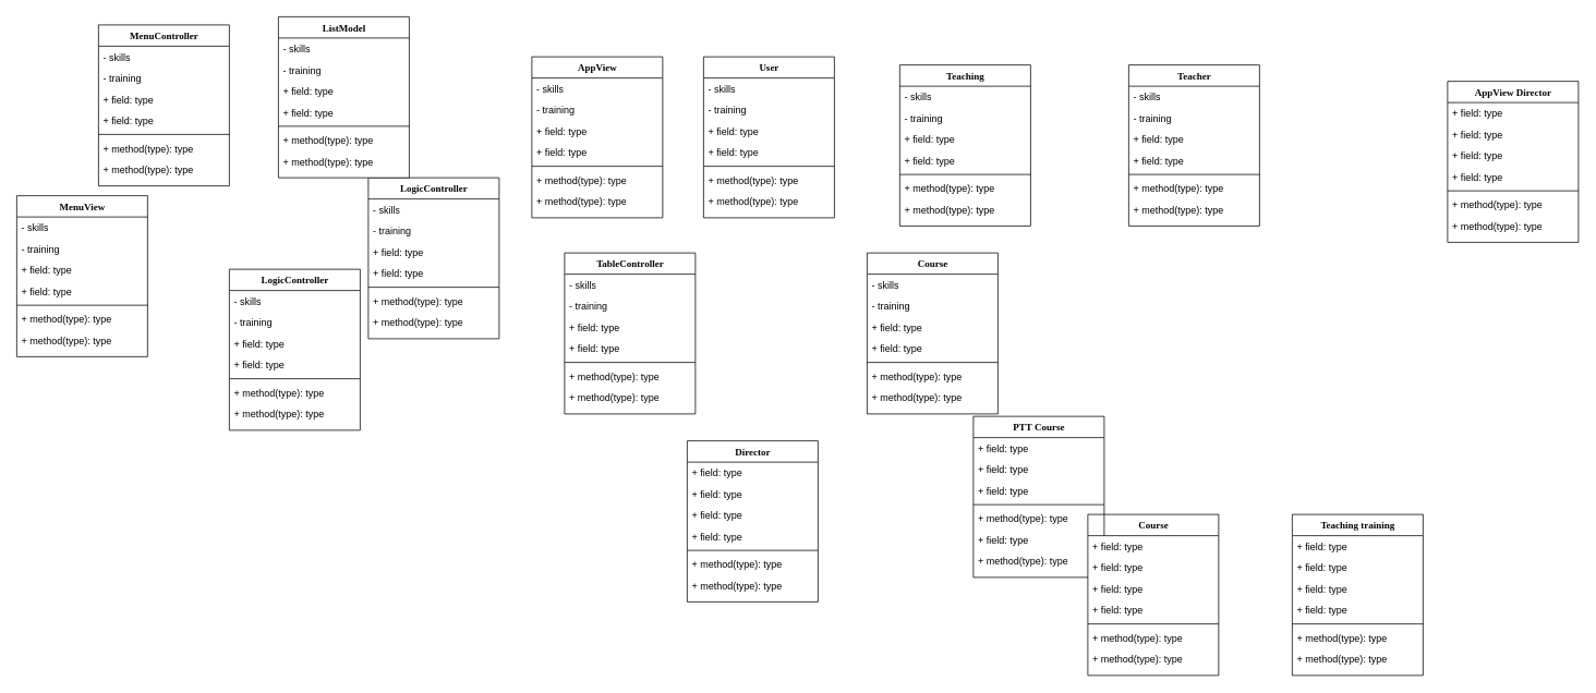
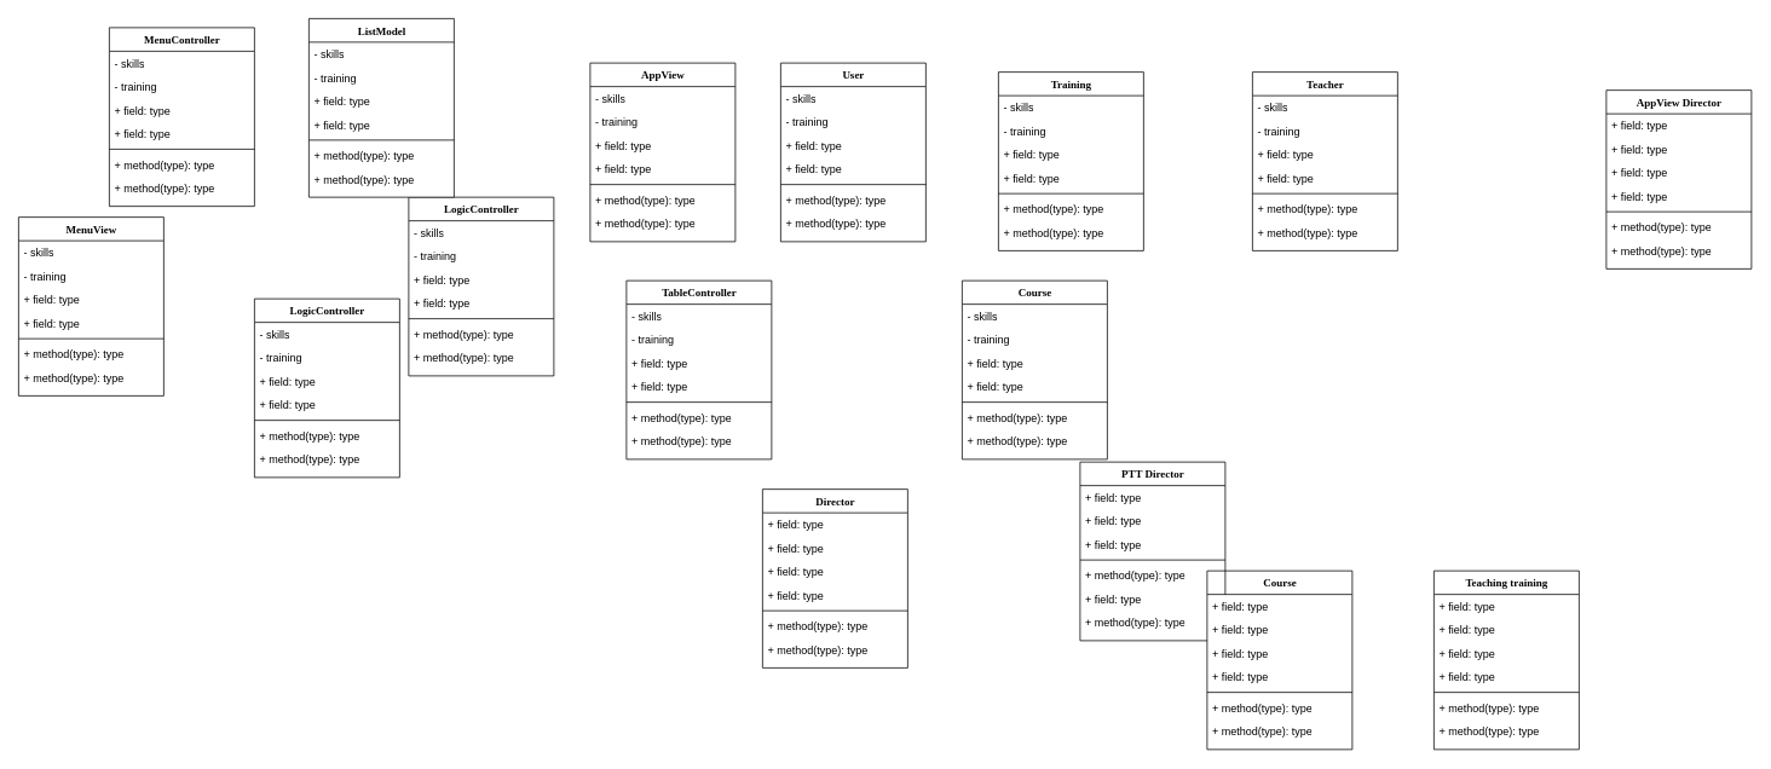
- <mxCell id="50" value="Teaching" style="swimlane;html=1;fontStyle=1;align=center;verticalAlign=top;childLayout=stackLayout;horizontal=1;startSize=26;horizontalStack=0;resizeParent=1;resizeLast=0;collapsible=1;marginBottom=0;swimlaneFillColor=#ffffff;rounded=0;shadow=0;comic=0;labelBackgroundColor=none;strokeWidth=1;fillColor=none;fontFamily=Verdana;fontSize=12" vertex="1" parent="1"><mxGeometry x="1100" y="79" width="160" height="197" as="geometry" /></mxCell>
+ <mxCell id="50" value="Training" style="swimlane;html=1;fontStyle=1;align=center;verticalAlign=top;childLayout=stackLayout;horizontal=1;startSize=26;horizontalStack=0;resizeParent=1;resizeLast=0;collapsible=1;marginBottom=0;swimlaneFillColor=#ffffff;rounded=0;shadow=0;comic=0;labelBackgroundColor=none;strokeWidth=1;fillColor=none;fontFamily=Verdana;fontSize=12" vertex="1" parent="1"><mxGeometry x="1100" y="79" width="160" height="197" as="geometry" /></mxCell>
- <mxCell id="10" value="PTT Course" style="swimlane;html=1;fontStyle=1;align=center;verticalAlign=top;childLayout=stackLayout;horizontal=1;startSize=26;horizontalStack=0;resizeParent=1;resizeLast=0;collapsible=1;marginBottom=0;swimlaneFillColor=#ffffff;rounded=0;shadow=0;comic=0;labelBackgroundColor=none;strokeWidth=1;fillColor=none;fontFamily=Verdana;fontSize=12" parent="1" vertex="1"><mxGeometry x="1190" y="509" width="160" height="197" as="geometry" /></mxCell>
+ <mxCell id="10" value="PTT Director" style="swimlane;html=1;fontStyle=1;align=center;verticalAlign=top;childLayout=stackLayout;horizontal=1;startSize=26;horizontalStack=0;resizeParent=1;resizeLast=0;collapsible=1;marginBottom=0;swimlaneFillColor=#ffffff;rounded=0;shadow=0;comic=0;labelBackgroundColor=none;strokeWidth=1;fillColor=none;fontFamily=Verdana;fontSize=12" parent="1" vertex="1"><mxGeometry x="1190" y="509" width="160" height="197" as="geometry" /></mxCell>
